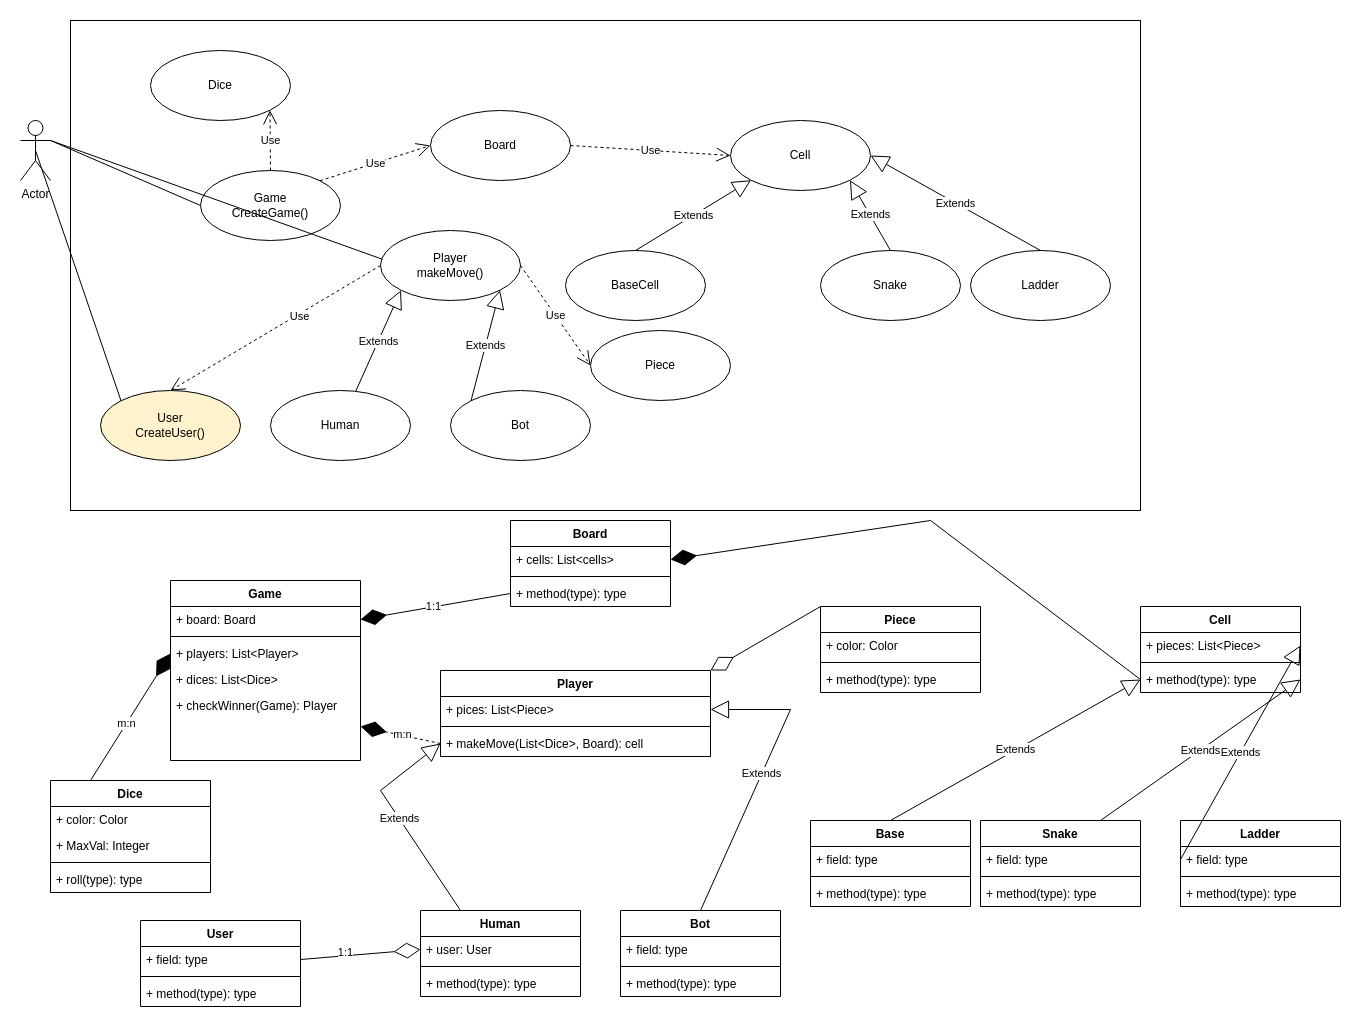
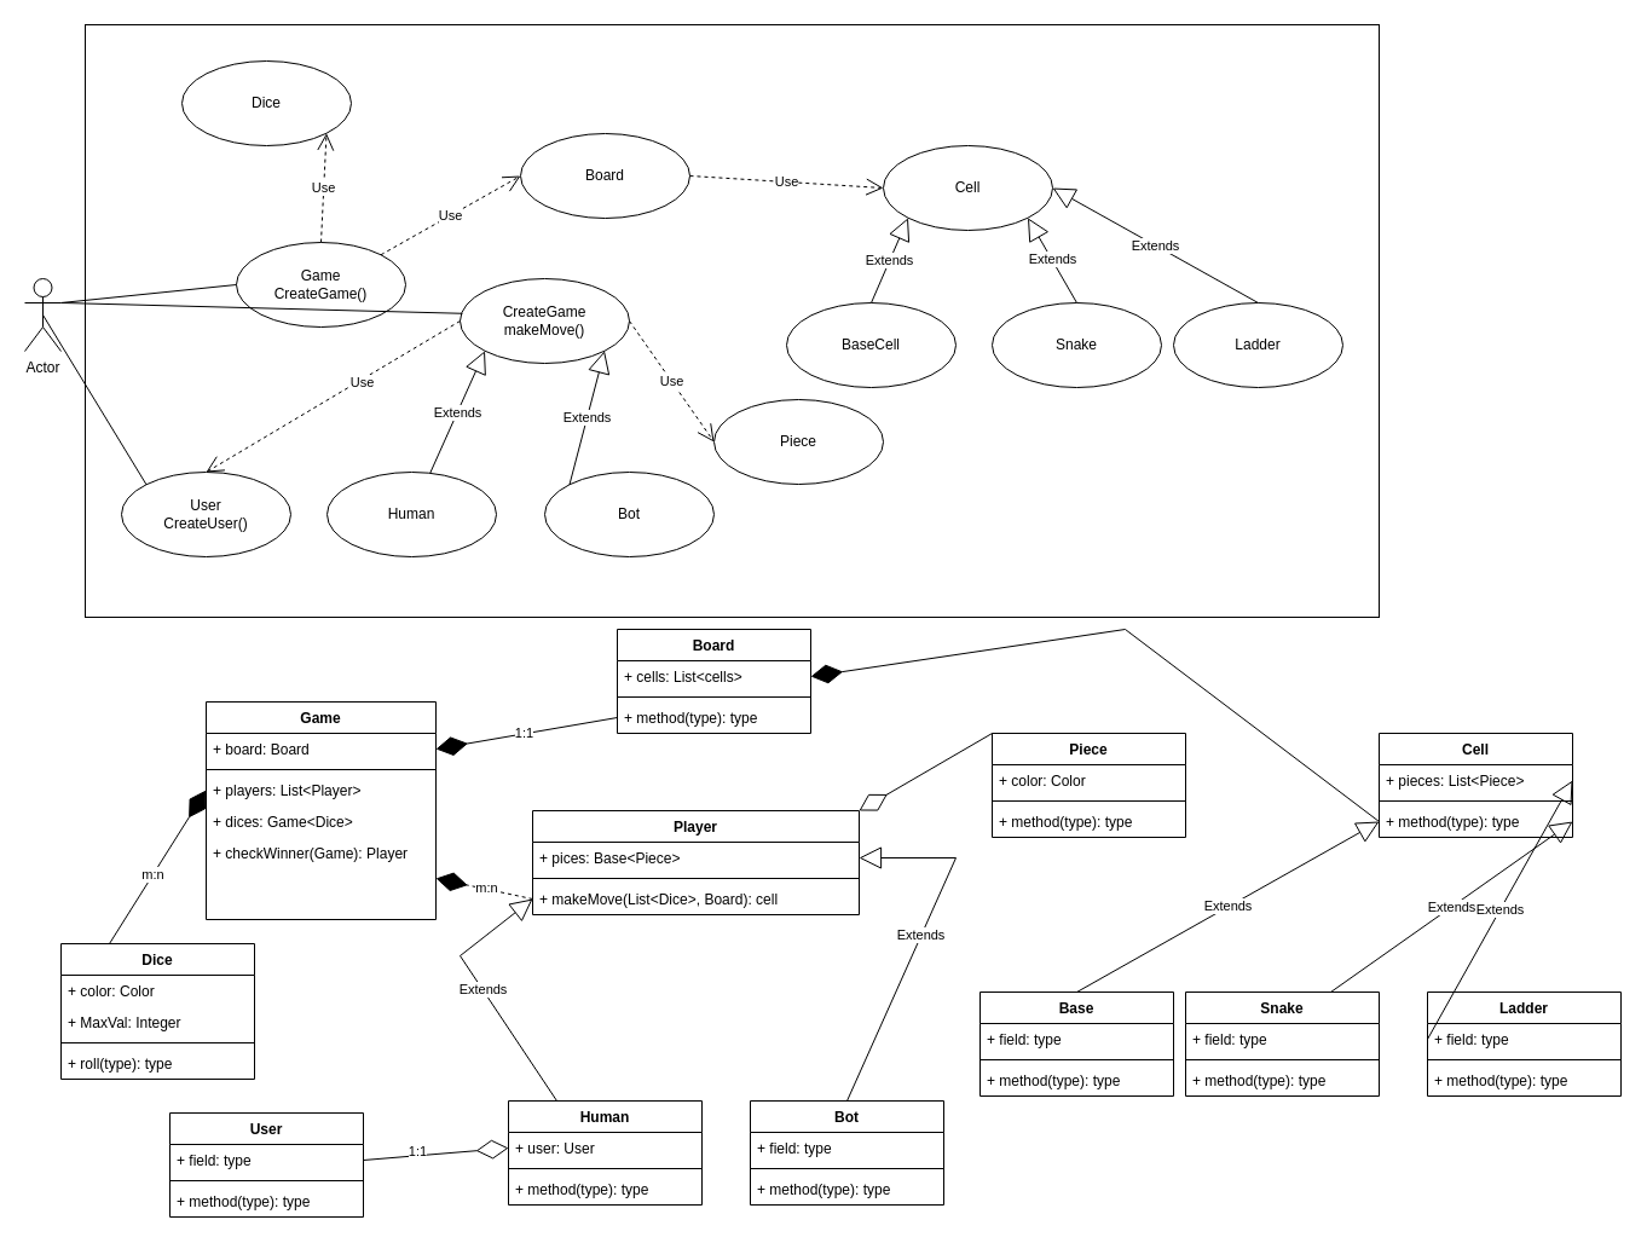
- <mxCell id="25" value="Actor" style="shape=umlActor;verticalLabelPosition=bottom;verticalAlign=top;html=1;" vertex="1" parent="1"><mxGeometry x="20" y="120" width="30" height="60" as="geometry" /></mxCell>
+ <mxCell id="25" value="Actor" style="shape=umlActor;verticalLabelPosition=bottom;verticalAlign=top;html=1;" vertex="1" parent="1"><mxGeometry x="20" y="230" width="30" height="60" as="geometry" /></mxCell>
- <mxCell id="5" value="Game&lt;div&gt;CreateGame()&lt;/div&gt;" style="ellipse;whiteSpace=wrap;html=1;" vertex="1" parent="1"><mxGeometry x="200" y="170" width="140" height="70" as="geometry" /></mxCell>
+ <mxCell id="5" value="Game&lt;div&gt;CreateGame()&lt;/div&gt;" style="ellipse;whiteSpace=wrap;html=1;" vertex="1" parent="1"><mxGeometry x="195" y="200" width="140" height="70" as="geometry" /></mxCell>
- <mxCell id="3" value="Player&lt;div&gt;makeMove()&lt;/div&gt;" style="ellipse;whiteSpace=wrap;html=1;" vertex="1" parent="1"><mxGeometry x="380" y="230" width="140" height="70" as="geometry" /></mxCell>
+ <mxCell id="3" value="CreateGame&lt;div&gt;makeMove()&lt;/div&gt;" style="ellipse;whiteSpace=wrap;html=1;" vertex="1" parent="1"><mxGeometry x="380" y="230" width="140" height="70" as="geometry" /></mxCell>
- <mxCell id="19" value="BaseCell" style="ellipse;whiteSpace=wrap;html=1;" vertex="1" parent="1"><mxGeometry x="565" y="250" width="140" height="70" as="geometry" /></mxCell>
+ <mxCell id="19" value="BaseCell" style="ellipse;whiteSpace=wrap;html=1;" vertex="1" parent="1"><mxGeometry x="650" y="250" width="140" height="70" as="geometry" /></mxCell>
- <mxCell id="26" value="User&lt;div&gt;CreateUser()&lt;/div&gt;" style="ellipse;whiteSpace=wrap;html=1;fillColor=#fff2cc;" vertex="1" parent="1"><mxGeometry x="100" y="390" width="140" height="70" as="geometry" /></mxCell>
+ <mxCell id="26" value="User&lt;div&gt;CreateUser()&lt;/div&gt;" style="ellipse;whiteSpace=wrap;html=1;" vertex="1" parent="1"><mxGeometry x="100" y="390" width="140" height="70" as="geometry" /></mxCell>
- <mxCell id="34" value="+ dices: List&amp;lt;Dice&amp;gt;" style="text;strokeColor=none;fillColor=none;align=left;verticalAlign=top;spacingLeft=4;spacingRight=4;overflow=hidden;rotatable=0;points=[[0,0.5],[1,0.5]];portConstraint=eastwest;whiteSpace=wrap;html=1;" vertex="1" parent="30"><mxGeometry y="86" width="190" height="26" as="geometry" /></mxCell>
+ <mxCell id="34" value="+ dices: Game&amp;lt;Dice&amp;gt;" style="text;strokeColor=none;fillColor=none;align=left;verticalAlign=top;spacingLeft=4;spacingRight=4;overflow=hidden;rotatable=0;points=[[0,0.5],[1,0.5]];portConstraint=eastwest;whiteSpace=wrap;html=1;" vertex="1" parent="30"><mxGeometry y="86" width="190" height="26" as="geometry" /></mxCell>
- <mxCell id="41" value="+ pices: List&amp;lt;Piece&amp;gt;" style="text;strokeColor=none;fillColor=none;align=left;verticalAlign=top;spacingLeft=4;spacingRight=4;overflow=hidden;rotatable=0;points=[[0,0.5],[1,0.5]];portConstraint=eastwest;whiteSpace=wrap;html=1;" vertex="1" parent="40"><mxGeometry y="26" width="270" height="26" as="geometry" /></mxCell>
+ <mxCell id="41" value="+ pices: Base&amp;lt;Piece&amp;gt;" style="text;strokeColor=none;fillColor=none;align=left;verticalAlign=top;spacingLeft=4;spacingRight=4;overflow=hidden;rotatable=0;points=[[0,0.5],[1,0.5]];portConstraint=eastwest;whiteSpace=wrap;html=1;" vertex="1" parent="40"><mxGeometry y="26" width="270" height="26" as="geometry" /></mxCell>
